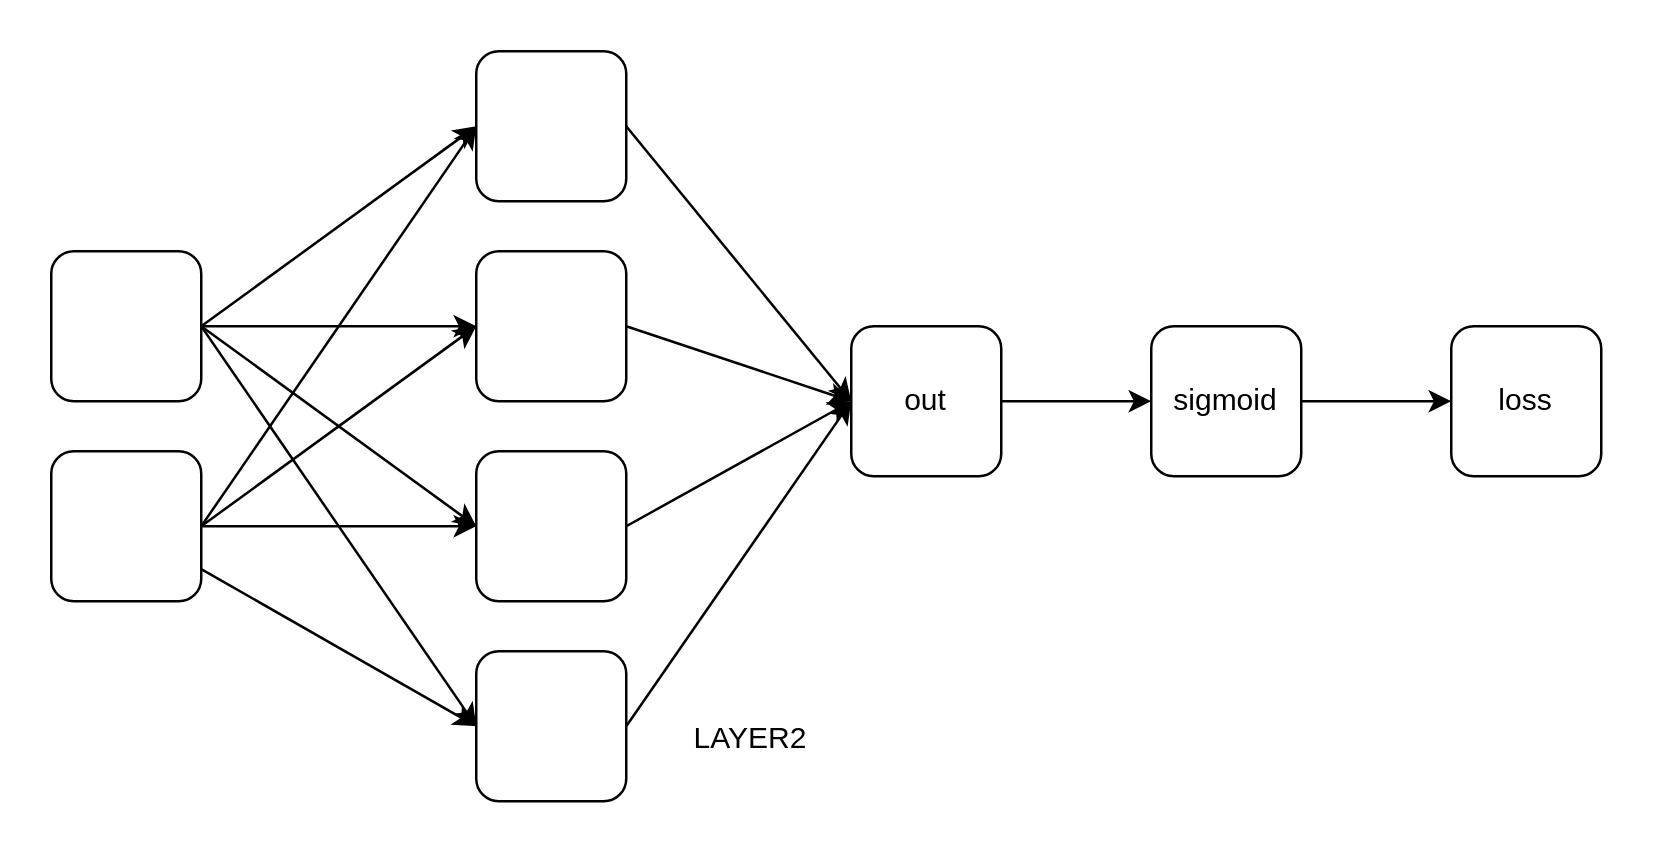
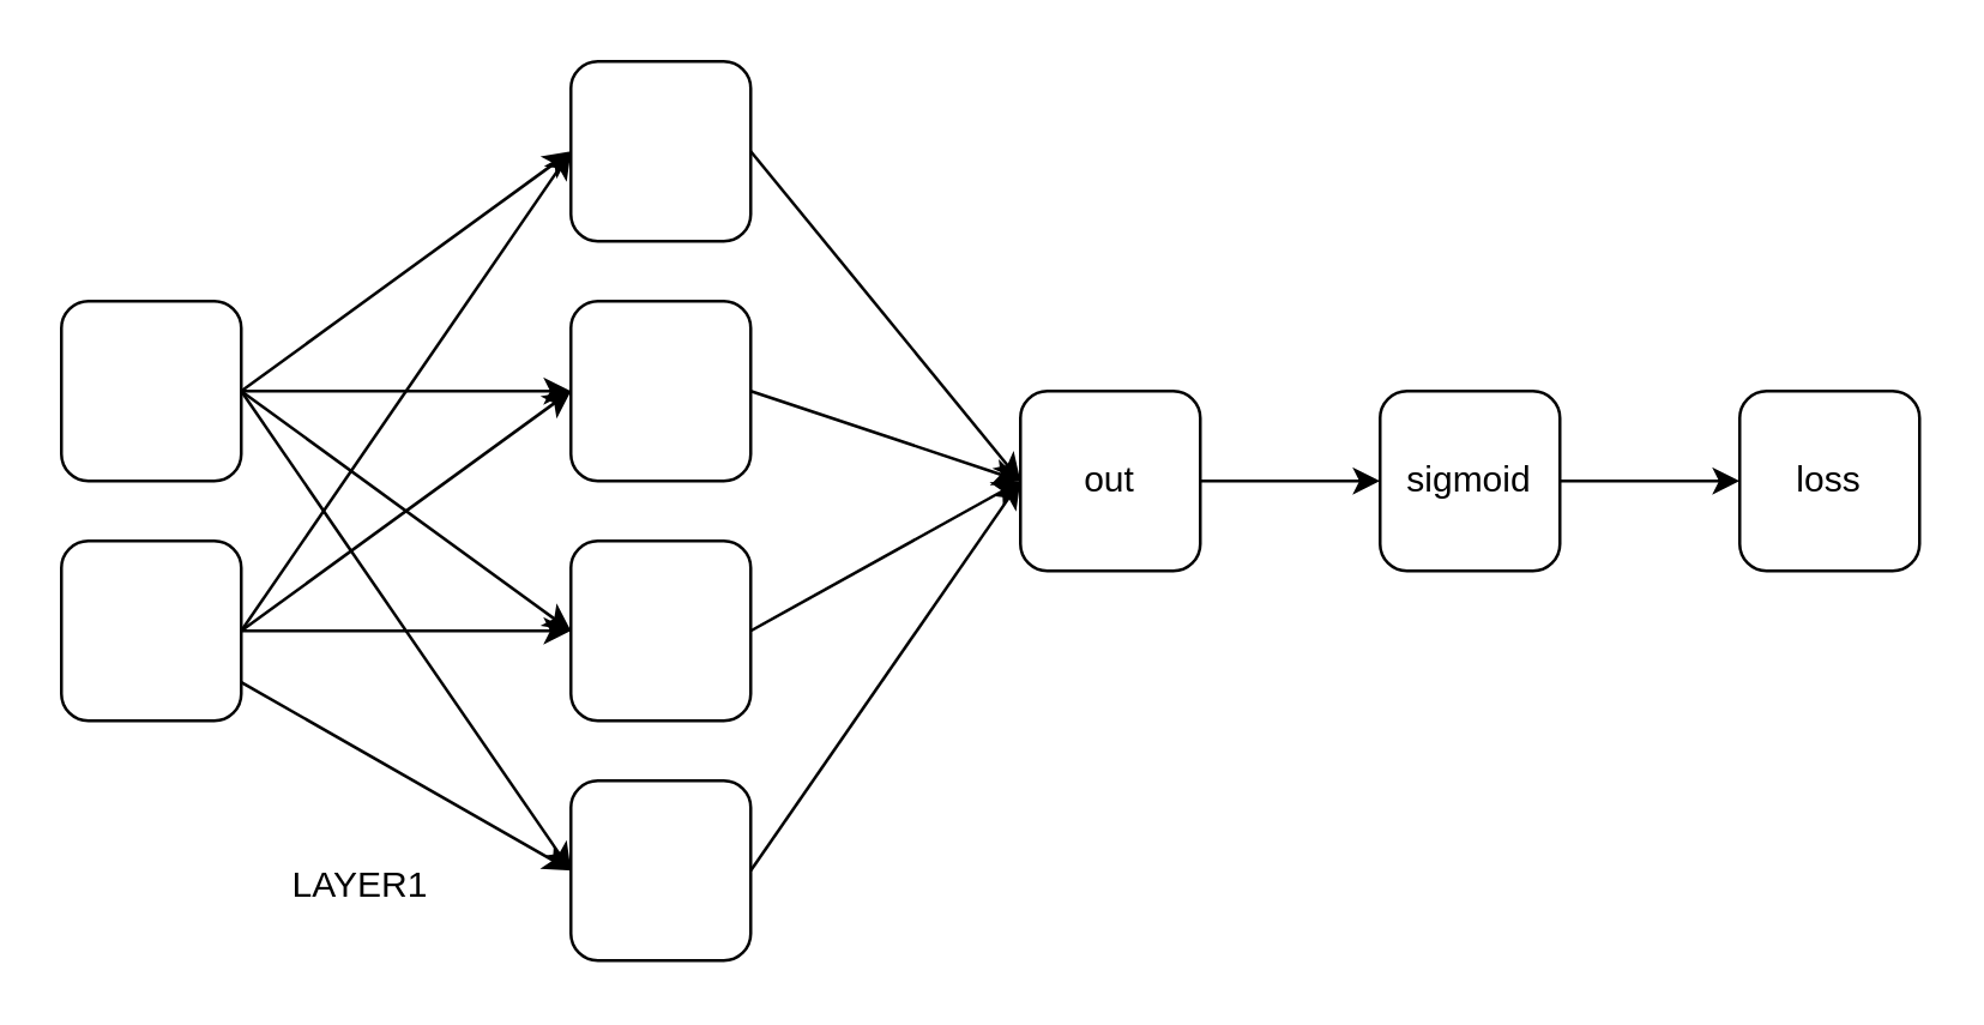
+ <mxCell id="25" value="LAYER1" style="text;html=1;align=center;verticalAlign=middle;whiteSpace=wrap;rounded=0;" vertex="1" parent="1"><mxGeometry x="90" y="280" width="60" height="30" as="geometry" /></mxCell>
- <mxCell id="26" value="LAYER2" style="text;html=1;align=center;verticalAlign=middle;whiteSpace=wrap;rounded=0;" vertex="1" parent="1"><mxGeometry x="270" y="280" width="60" height="30" as="geometry" /></mxCell>
